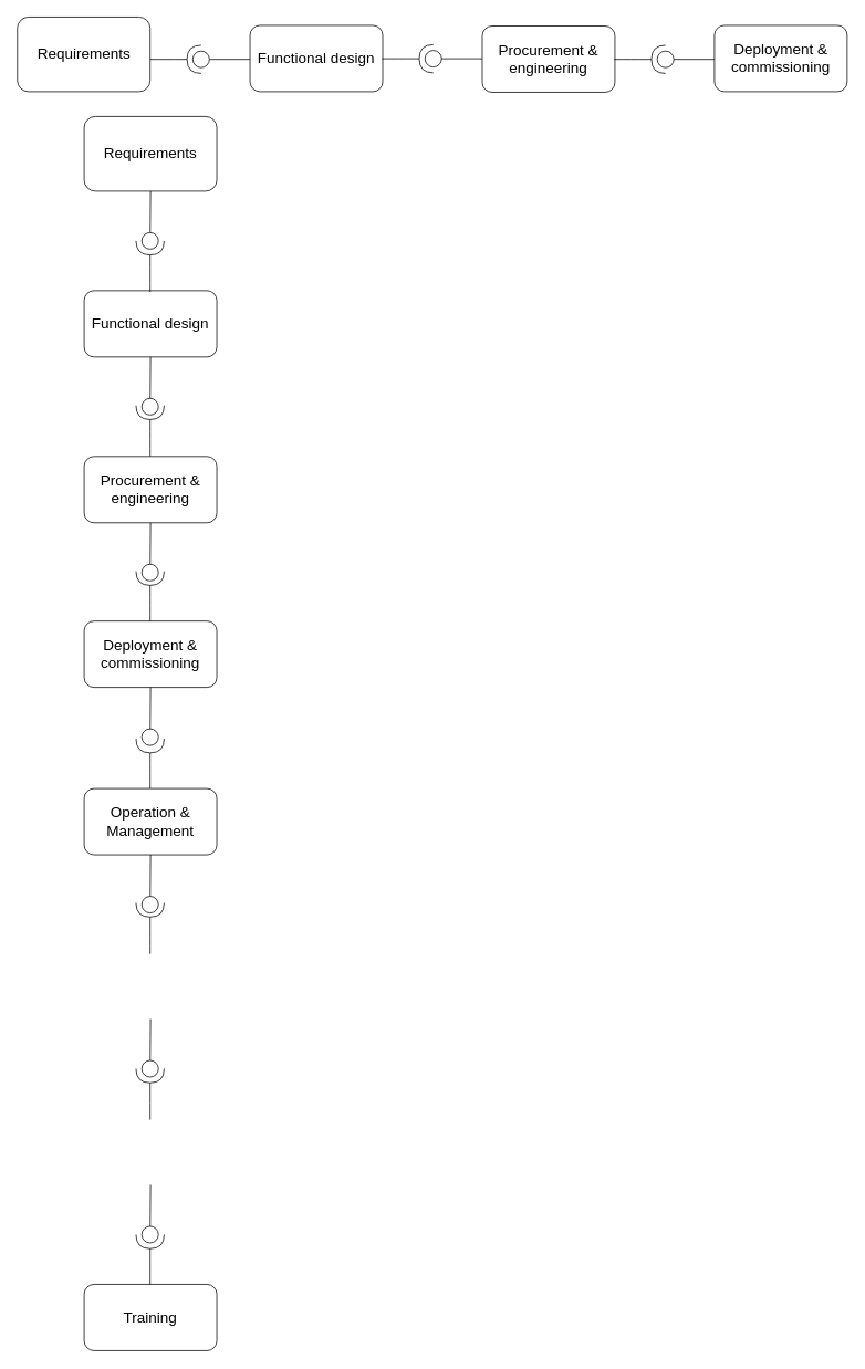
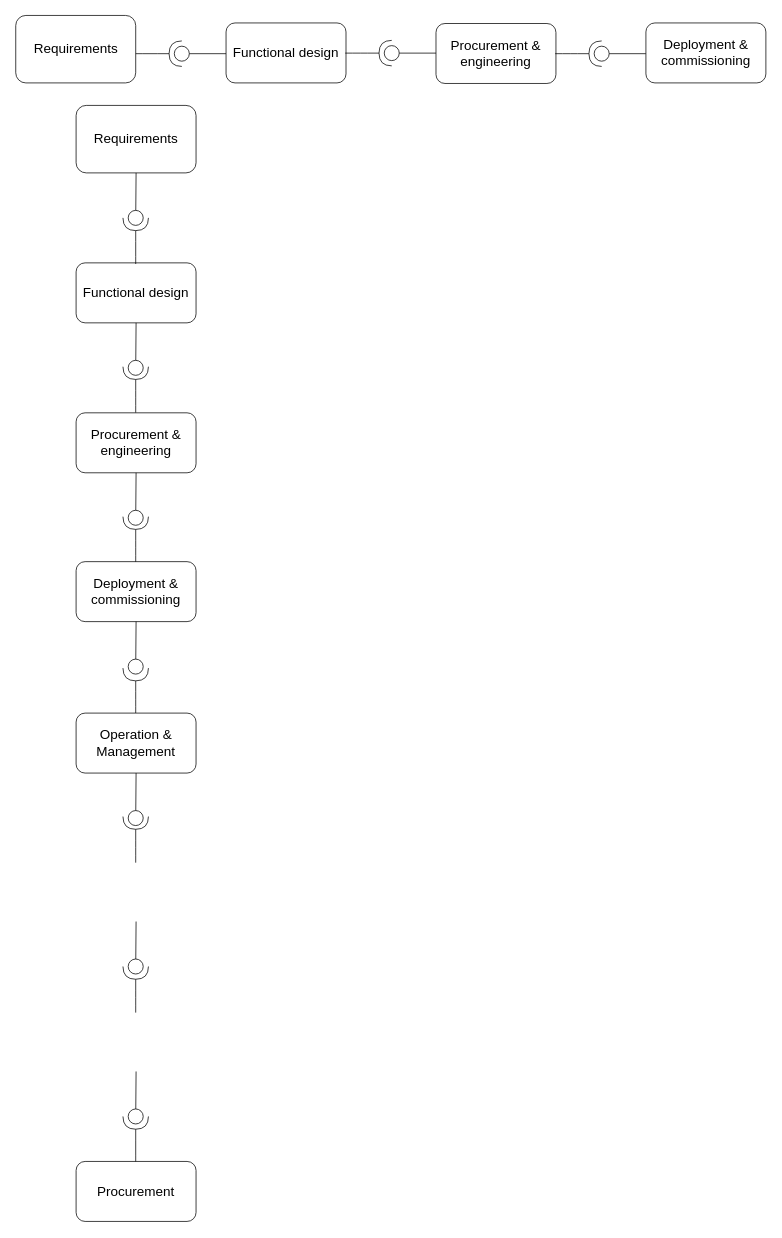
- <mxCell id="15" value="&lt;font style=&quot;font-size: 18px&quot;&gt;Training&lt;/font&gt;" style="rounded=1;whiteSpace=wrap;html=1;" vertex="1" parent="1"><mxGeometry x="101" y="1548.5" width="160" height="80" as="geometry" /></mxCell>
+ <mxCell id="15" value="&lt;font style=&quot;font-size: 18px&quot;&gt;Procurement&lt;/font&gt;" style="rounded=1;whiteSpace=wrap;html=1;" vertex="1" parent="1"><mxGeometry x="101" y="1548.5" width="160" height="80" as="geometry" /></mxCell>
